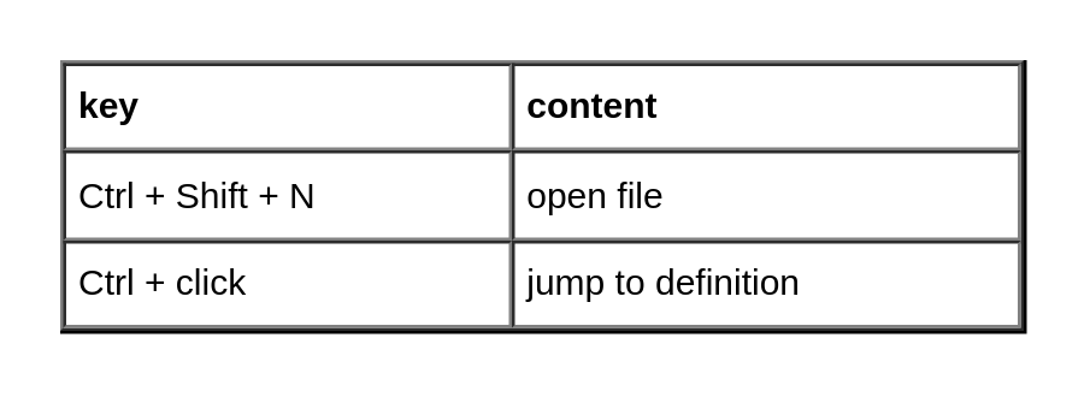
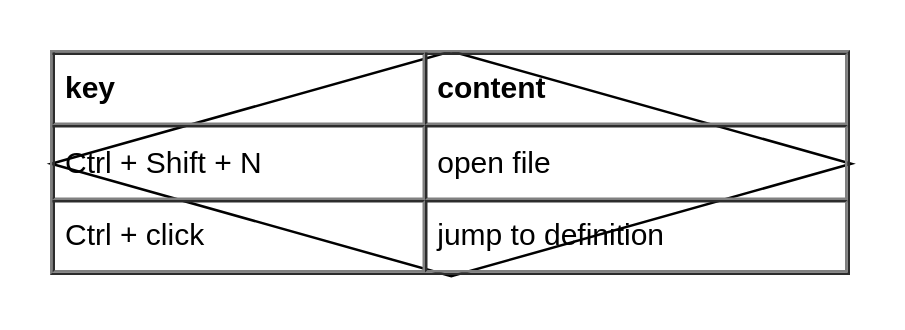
- <mxCell id="2" value="&lt;table cellpadding=&quot;4&quot; cellspacing=&quot;0&quot; border=&quot;1&quot; style=&quot;font-size: 1em ; width: 100% ; height: 100%&quot;&gt;&lt;tbody&gt;&lt;tr&gt;&lt;th&gt;key&lt;/th&gt;&lt;th&gt;content&lt;/th&gt;&lt;/tr&gt;&lt;tr&gt;&lt;td&gt;Ctrl + Shift + N&lt;/td&gt;&lt;td&gt;open file&lt;/td&gt;&lt;/tr&gt;&lt;tr&gt;&lt;td&gt;Ctrl + click&lt;/td&gt;&lt;td&gt;jump to definition&lt;/td&gt;&lt;/tr&gt;&lt;/tbody&gt;&lt;/table&gt; " style="verticalAlign=top;align=left;overflow=fill;fontSize=12;fontFamily=Helvetica;html=1" parent="1" vertex="1"><mxGeometry x="20" y="20" width="320" height="90" as="geometry" /></mxCell>
+ <mxCell id="2" value="&lt;table cellpadding=&quot;4&quot; cellspacing=&quot;0&quot; border=&quot;1&quot; style=&quot;font-size: 1em ; width: 100% ; height: 100%&quot;&gt;&lt;tbody&gt;&lt;tr&gt;&lt;th&gt;key&lt;/th&gt;&lt;th&gt;content&lt;/th&gt;&lt;/tr&gt;&lt;tr&gt;&lt;td&gt;Ctrl + Shift + N&lt;/td&gt;&lt;td&gt;open file&lt;/td&gt;&lt;/tr&gt;&lt;tr&gt;&lt;td&gt;Ctrl + click&lt;/td&gt;&lt;td&gt;jump to definition&lt;/td&gt;&lt;/tr&gt;&lt;/tbody&gt;&lt;/table&gt; " style="rhombus;verticalAlign=top;align=left;overflow=fill;fontSize=12;fontFamily=Helvetica;html=1;" parent="1" vertex="1"><mxGeometry x="20" y="20" width="320" height="90" as="geometry" /></mxCell>
